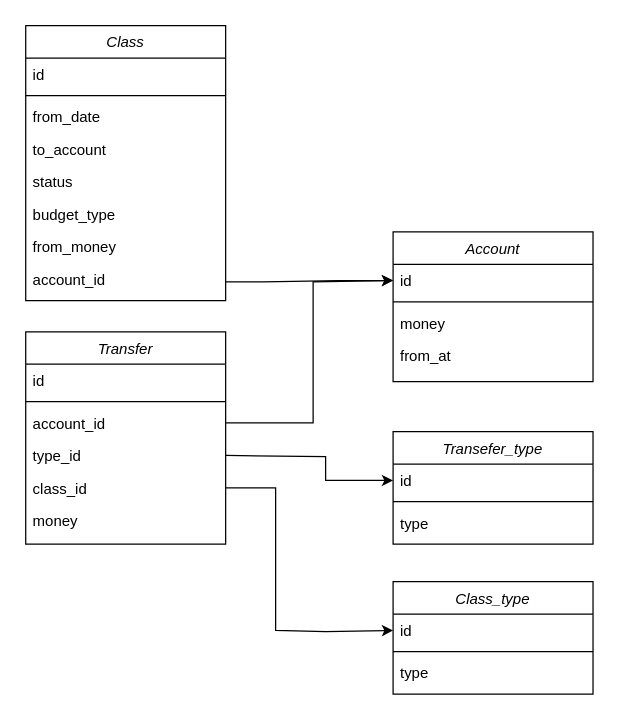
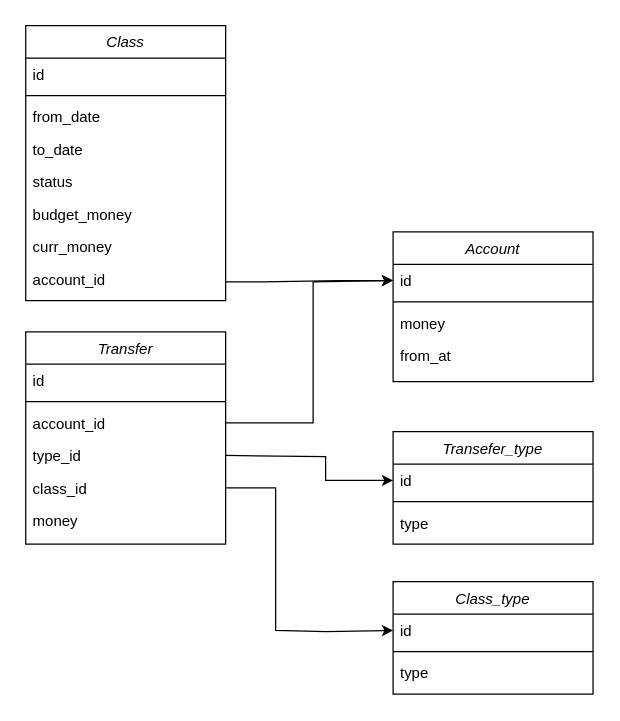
- <mxCell id="26" value="to_account" style="text;align=left;verticalAlign=top;spacingLeft=4;spacingRight=4;overflow=hidden;rotatable=0;points=[[0,0.5],[1,0.5]];portConstraint=eastwest;rounded=0;shadow=0;html=0;" vertex="1" parent="22"><mxGeometry y="86" width="160" height="26" as="geometry" /></mxCell>
+ <mxCell id="26" value="to_date" style="text;align=left;verticalAlign=top;spacingLeft=4;spacingRight=4;overflow=hidden;rotatable=0;points=[[0,0.5],[1,0.5]];portConstraint=eastwest;rounded=0;shadow=0;html=0;" vertex="1" parent="22"><mxGeometry y="86" width="160" height="26" as="geometry" /></mxCell>
- <mxCell id="28" value="budget_type" style="text;align=left;verticalAlign=top;spacingLeft=4;spacingRight=4;overflow=hidden;rotatable=0;points=[[0,0.5],[1,0.5]];portConstraint=eastwest;rounded=0;shadow=0;html=0;" vertex="1" parent="22"><mxGeometry y="138" width="160" height="26" as="geometry" /></mxCell>
+ <mxCell id="28" value="budget_money" style="text;align=left;verticalAlign=top;spacingLeft=4;spacingRight=4;overflow=hidden;rotatable=0;points=[[0,0.5],[1,0.5]];portConstraint=eastwest;rounded=0;shadow=0;html=0;" vertex="1" parent="22"><mxGeometry y="138" width="160" height="26" as="geometry" /></mxCell>
- <mxCell id="29" value="from_money" style="text;align=left;verticalAlign=top;spacingLeft=4;spacingRight=4;overflow=hidden;rotatable=0;points=[[0,0.5],[1,0.5]];portConstraint=eastwest;rounded=0;shadow=0;html=0;" vertex="1" parent="22"><mxGeometry y="164" width="160" height="26" as="geometry" /></mxCell>
+ <mxCell id="29" value="curr_money" style="text;align=left;verticalAlign=top;spacingLeft=4;spacingRight=4;overflow=hidden;rotatable=0;points=[[0,0.5],[1,0.5]];portConstraint=eastwest;rounded=0;shadow=0;html=0;" vertex="1" parent="22"><mxGeometry y="164" width="160" height="26" as="geometry" /></mxCell>
